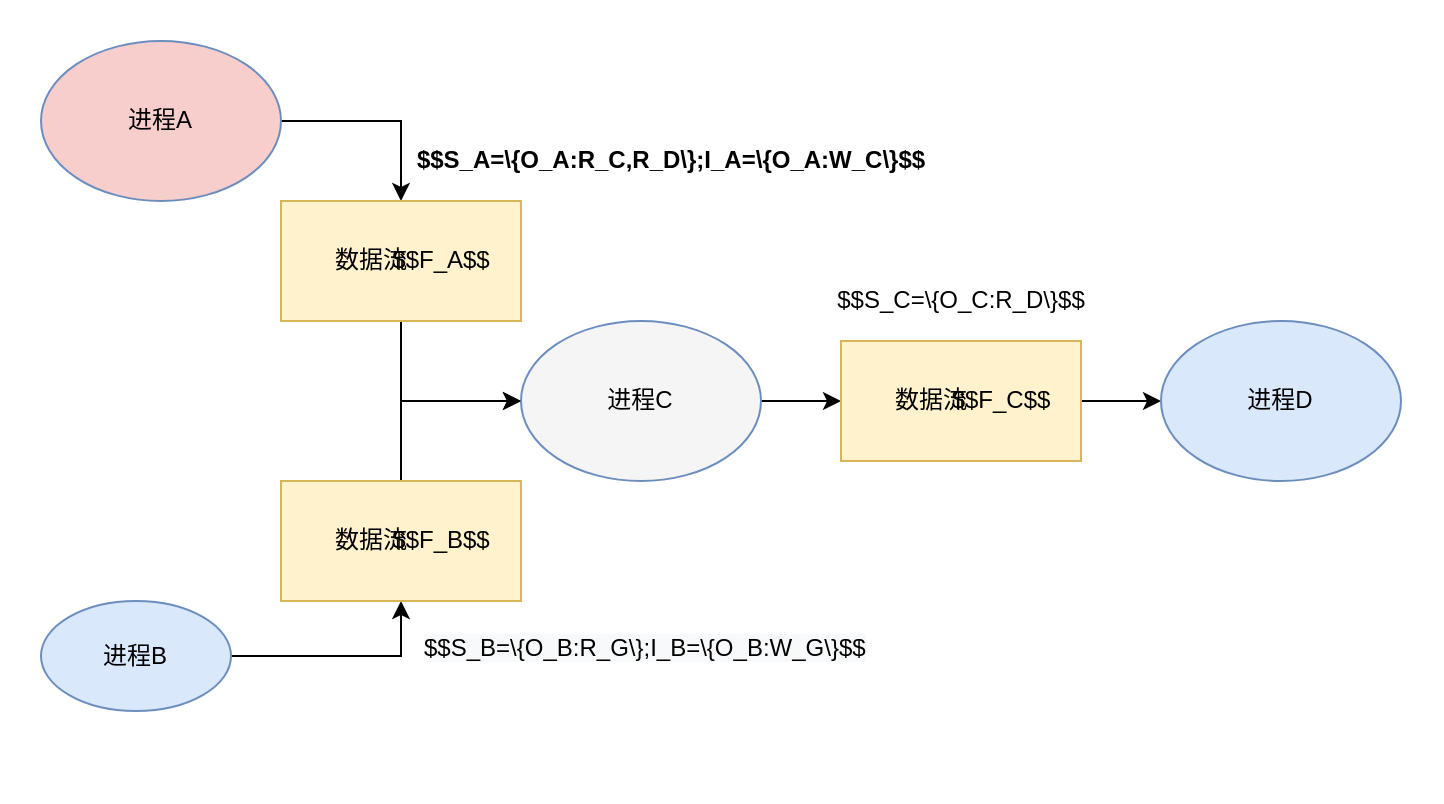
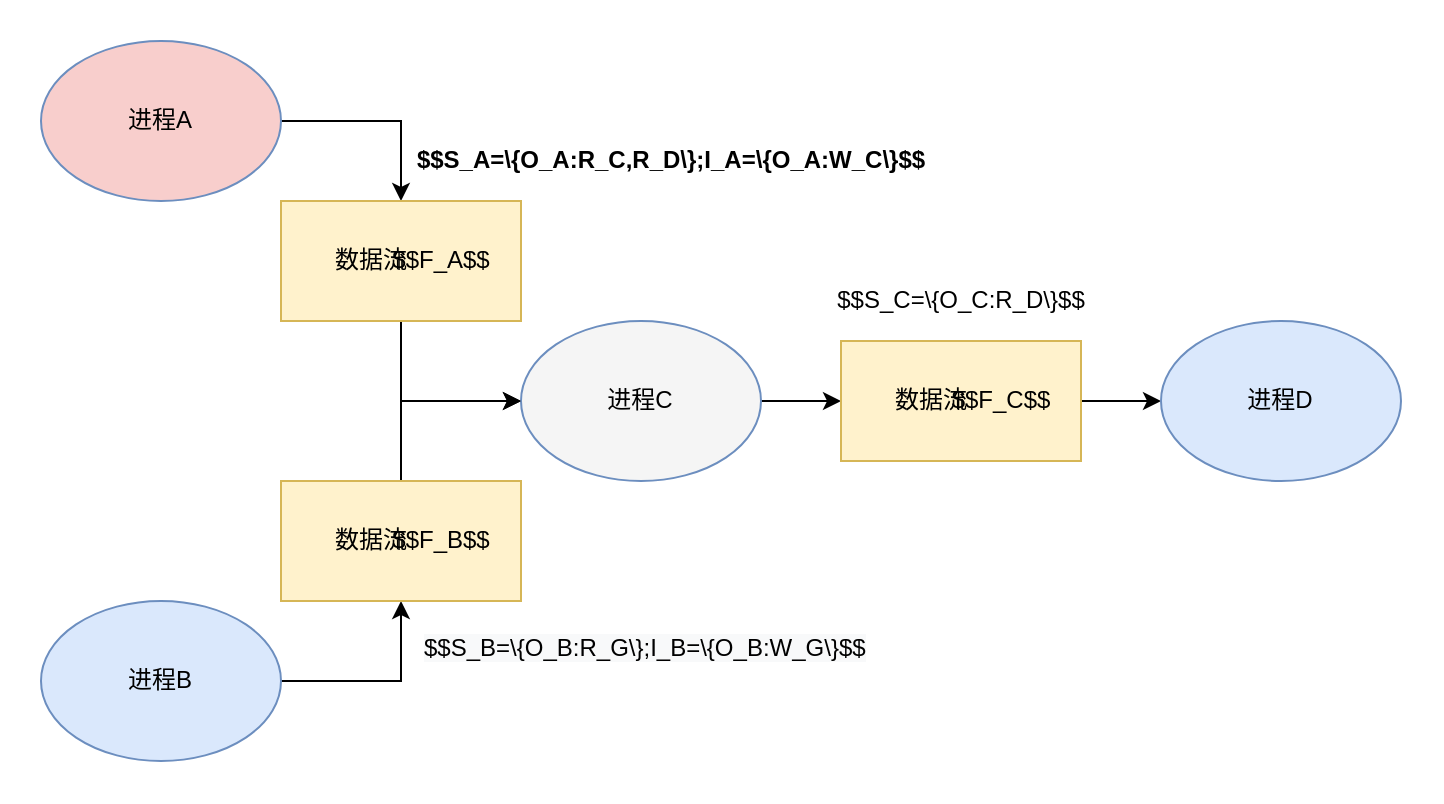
- <mxCell id="9" value="进程B" style="ellipse;whiteSpace=wrap;html=1;fillColor=#dae8fc;strokeColor=#6c8ebf;" parent="1" vertex="1"><mxGeometry x="20" y="300" width="95" height="55" as="geometry" /></mxCell>
+ <mxCell id="9" value="进程B" style="ellipse;whiteSpace=wrap;html=1;fillColor=#dae8fc;strokeColor=#6c8ebf;" parent="1" vertex="1"><mxGeometry x="20" y="300" width="120" height="80" as="geometry" /></mxCell>
